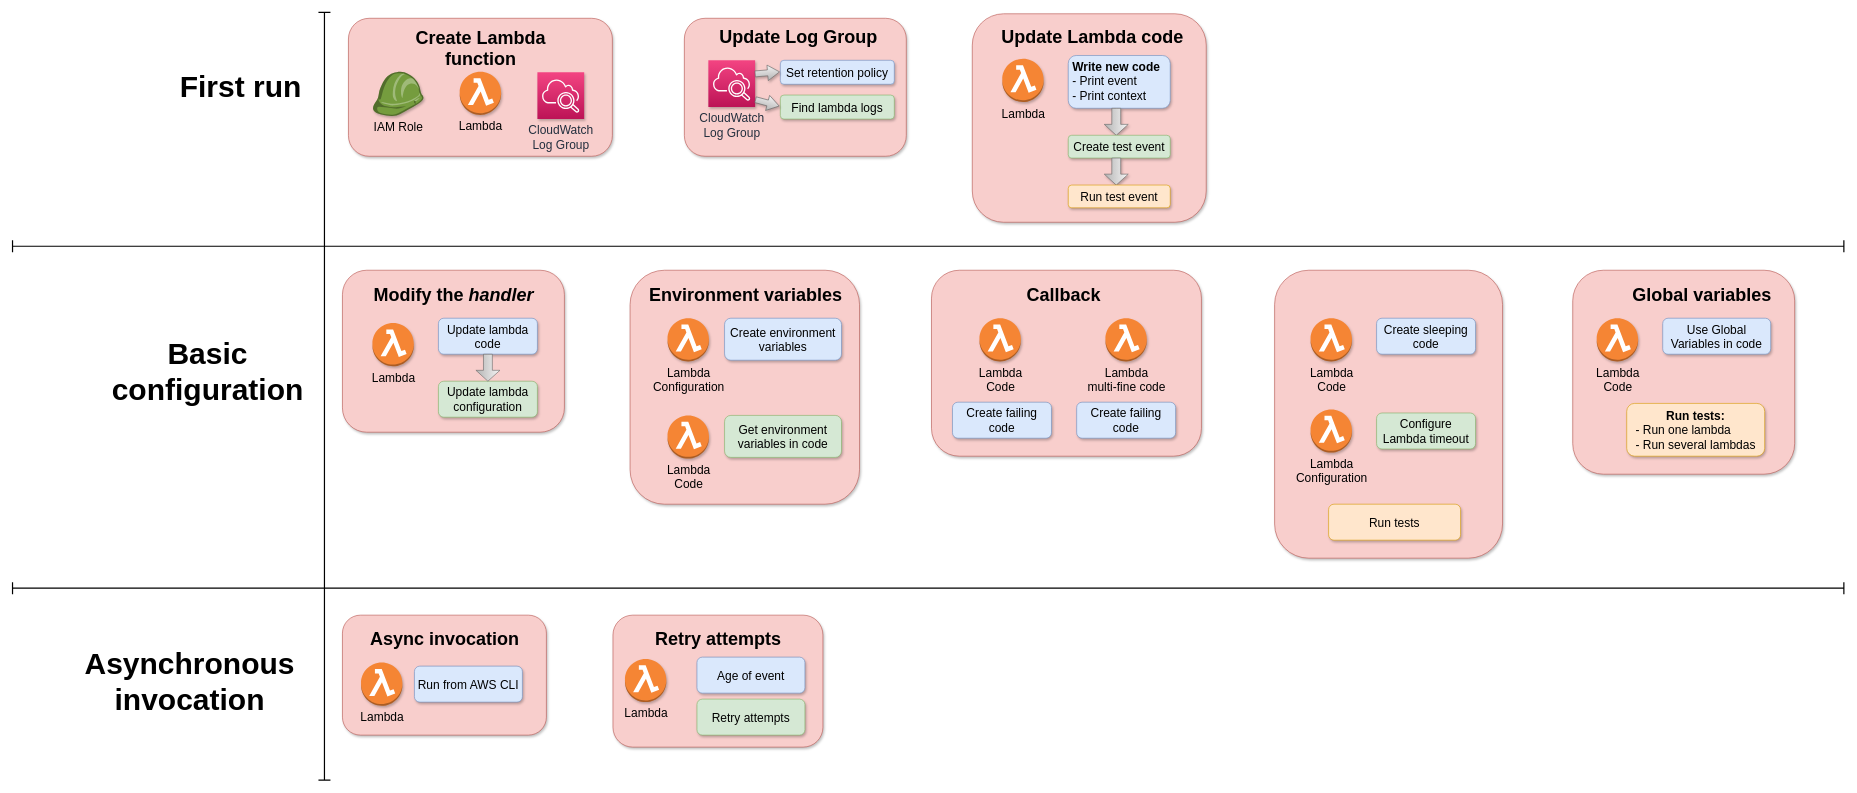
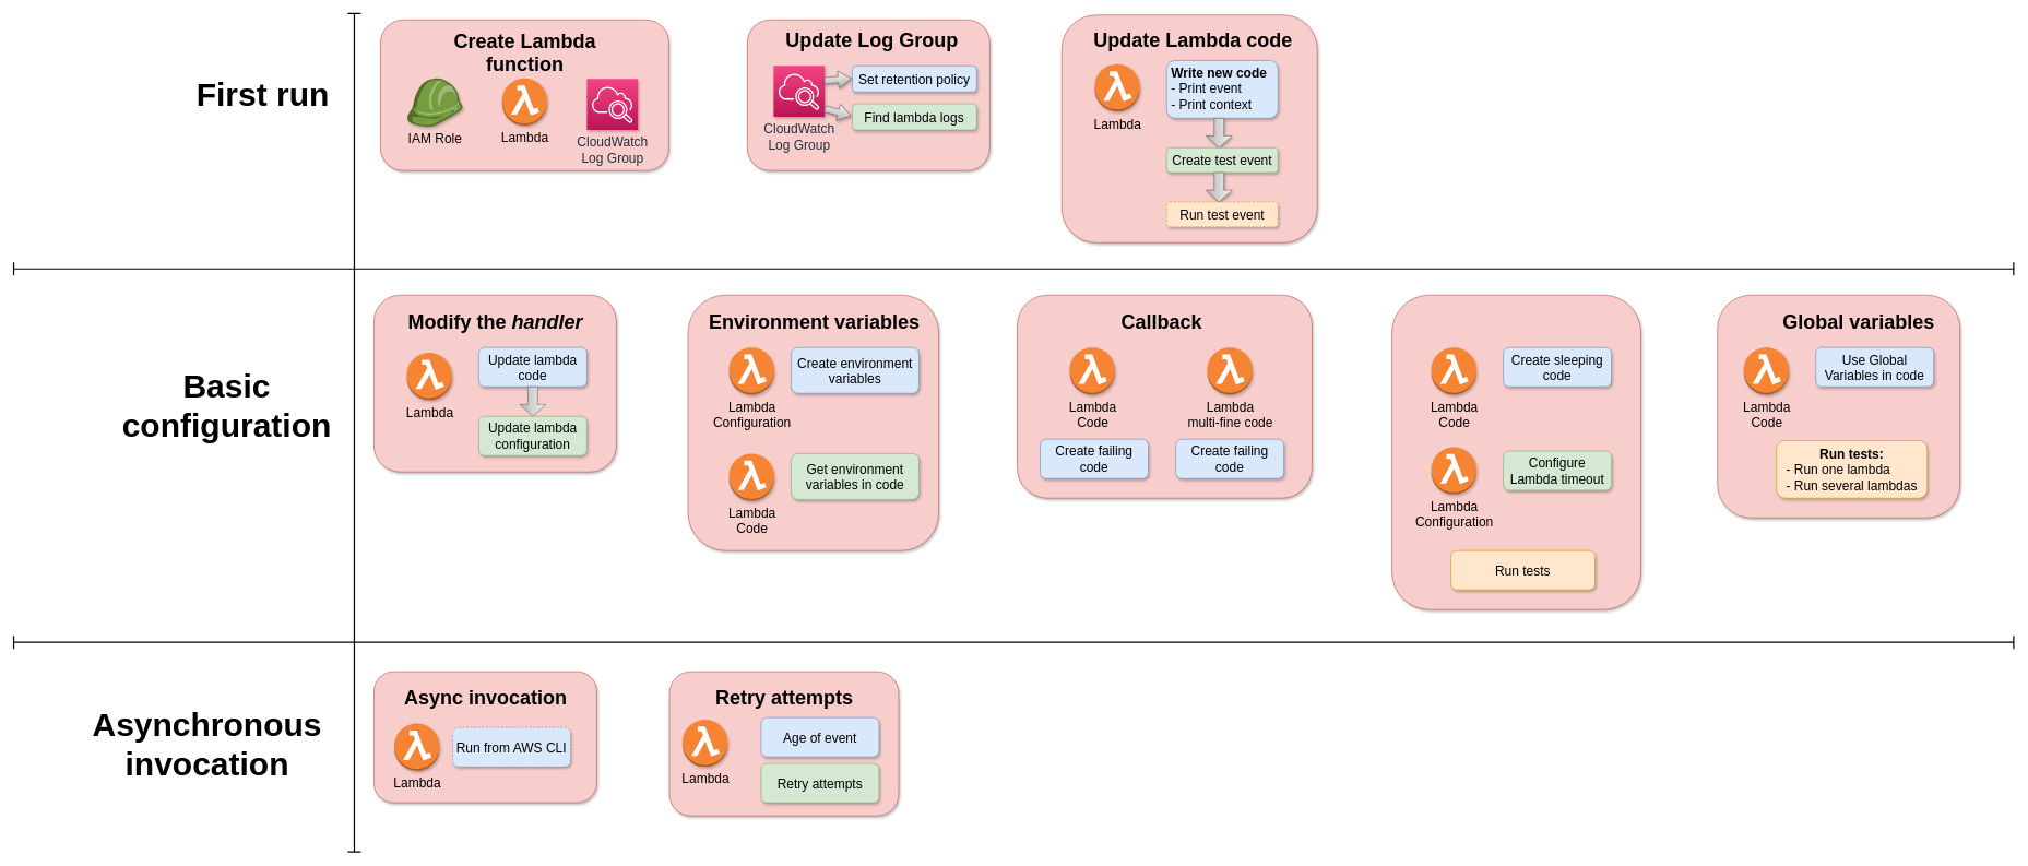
- <mxCell id="25" value="&lt;span style=&quot;font-size: 20px;&quot;&gt;Run test event&lt;/span&gt;" style="rounded=1;whiteSpace=wrap;html=1;fontSize=20;fillColor=#ffe6cc;strokeColor=#d79b00;align=center;verticalAlign=middle;spacingTop=0;spacingLeft=0;fontStyle=0;shadow=1;" parent="1" vertex="1"><mxGeometry x="1780" y="308" width="170" height="38" as="geometry" /></mxCell>
+ <mxCell id="25" value="&lt;span style=&quot;font-size: 20px;&quot;&gt;Run test event&lt;/span&gt;" style="rounded=1;whiteSpace=wrap;html=1;fontSize=20;fillColor=#ffe6cc;strokeColor=#d79b00;align=center;verticalAlign=middle;spacingTop=0;spacingLeft=0;fontStyle=0;shadow=1;dashed=1;" parent="1" vertex="1"><mxGeometry x="1780" y="308" width="170" height="38" as="geometry" /></mxCell>
- <mxCell id="60" value="Run from AWS CLI" style="rounded=1;whiteSpace=wrap;html=1;fontSize=20;fillColor=#dae8fc;strokeColor=#6c8ebf;shadow=1;" parent="1" vertex="1"><mxGeometry x="690" y="1110" width="180" height="60" as="geometry" /></mxCell>
+ <mxCell id="60" value="Run from AWS CLI" style="rounded=1;whiteSpace=wrap;html=1;fontSize=20;fillColor=#dae8fc;strokeColor=#6c8ebf;shadow=1;dashed=1;" parent="1" vertex="1"><mxGeometry x="690" y="1110" width="180" height="60" as="geometry" /></mxCell>
